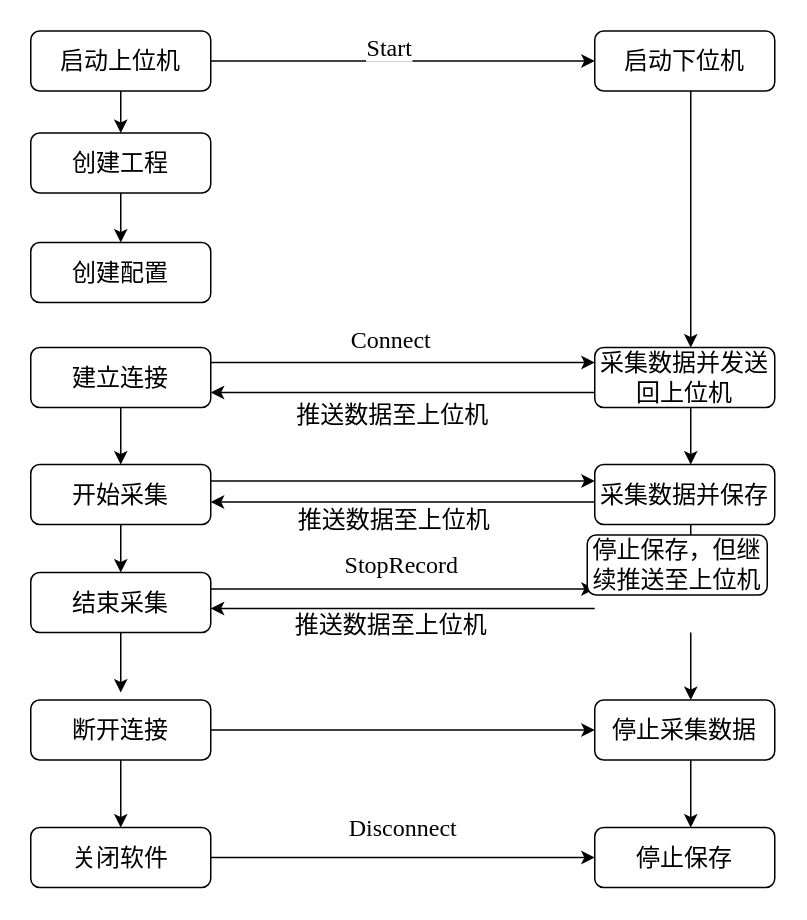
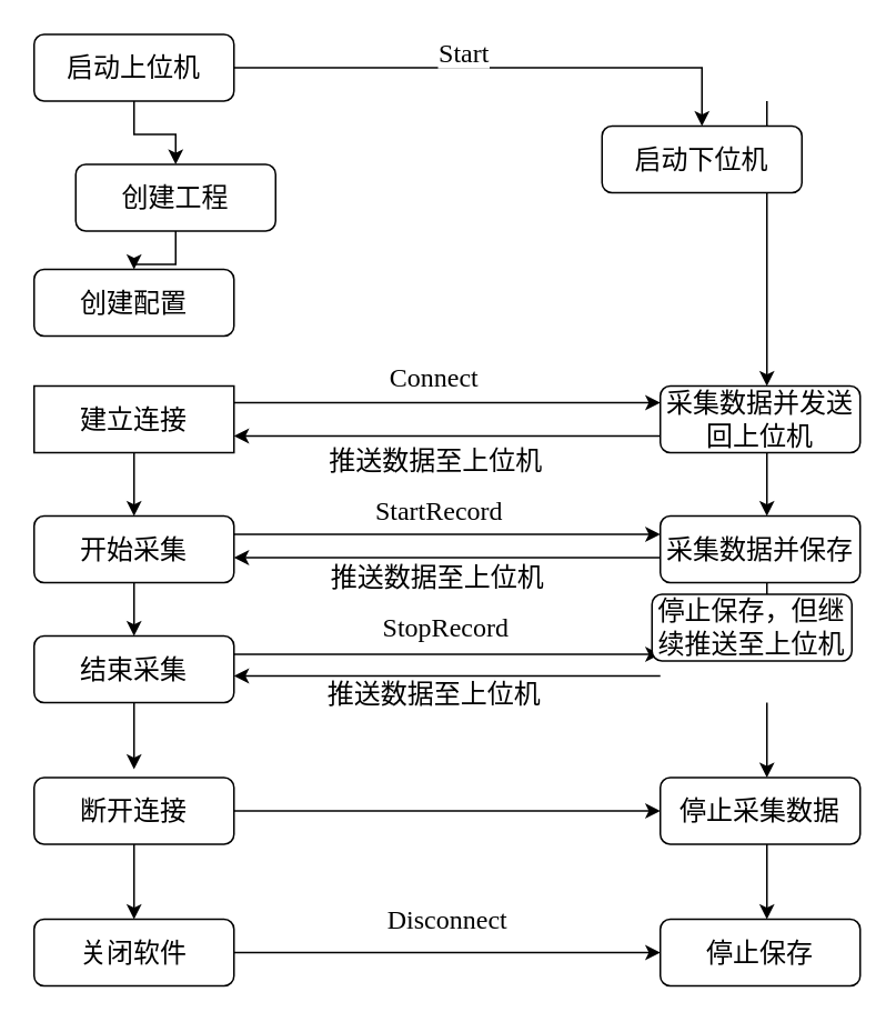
- <mxCell id="5" value="启动下位机" style="rounded=1;whiteSpace=wrap;html=1;fontSize=16;glass=0;strokeWidth=1;shadow=0;fontFamily=Times New Roman;" vertex="1" parent="2"><mxGeometry x="376" width="120" height="40" as="geometry" /></mxCell>
+ <mxCell id="5" value="启动下位机" style="rounded=1;whiteSpace=wrap;html=1;fontSize=16;glass=0;strokeWidth=1;shadow=0;fontFamily=Times New Roman;" vertex="1" parent="2"><mxGeometry x="341" y="55" width="120" height="40" as="geometry" /></mxCell>
- <mxCell id="8" value="创建工程" style="rounded=1;whiteSpace=wrap;html=1;fontSize=16;glass=0;strokeWidth=1;shadow=0;fontFamily=Times New Roman;" vertex="1" parent="2"><mxGeometry y="68" width="120" height="40" as="geometry" /></mxCell>
+ <mxCell id="8" value="创建工程" style="rounded=1;whiteSpace=wrap;html=1;fontSize=16;glass=0;strokeWidth=1;shadow=0;fontFamily=Times New Roman;" vertex="1" parent="2"><mxGeometry x="25" y="78" width="120" height="40" as="geometry" /></mxCell>
- <mxCell id="12" value="建立连接" style="rounded=1;whiteSpace=wrap;html=1;fontSize=16;glass=0;strokeWidth=1;shadow=0;fontFamily=Times New Roman;" vertex="1" parent="2"><mxGeometry y="211" width="120" height="40" as="geometry" /></mxCell>
+ <mxCell id="12" value="建立连接" style="whiteSpace=wrap;html=1;fontSize=16;glass=0;strokeWidth=1;shadow=0;fontFamily=Times New Roman;rounded=0;" vertex="1" parent="2"><mxGeometry y="211" width="120" height="40" as="geometry" /></mxCell>
+ <mxCell id="40" value="StartRecord" style="text;html=1;align=center;verticalAlign=middle;resizable=0;points=[];autosize=1;strokeColor=none;fillColor=none;fontSize=16;fontFamily=Times New Roman;" vertex="1" parent="2"><mxGeometry x="193" y="271" width="100" height="30" as="geometry" /></mxCell>
